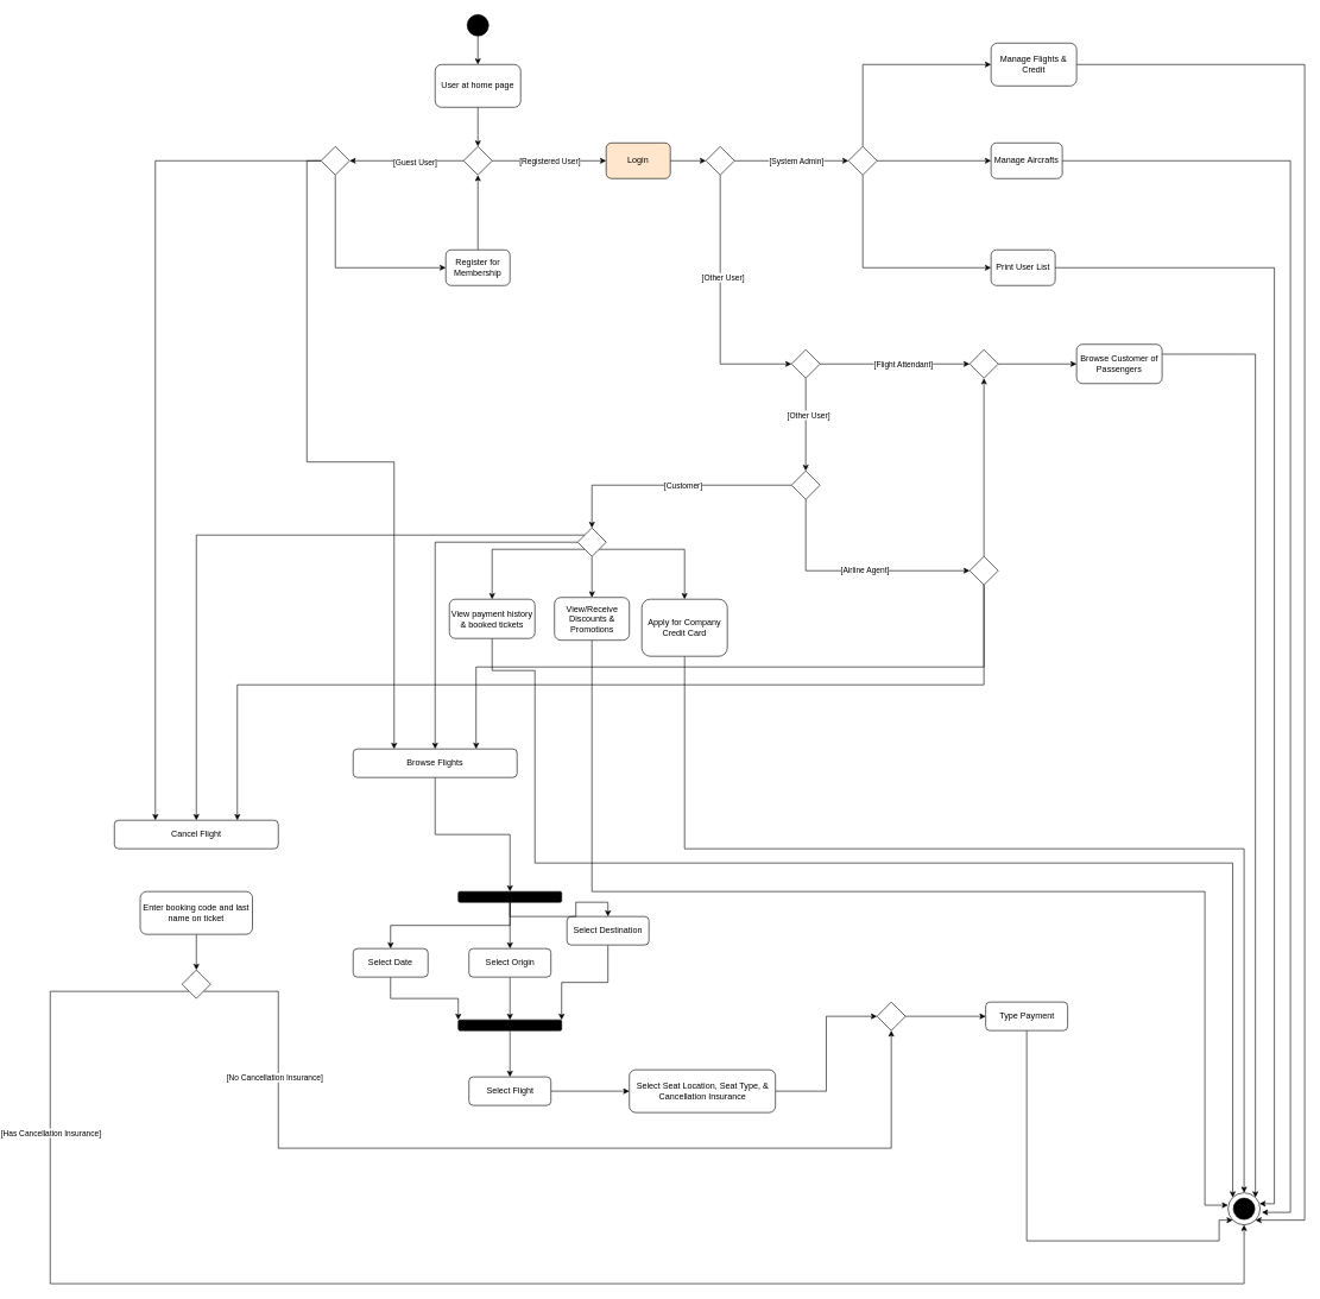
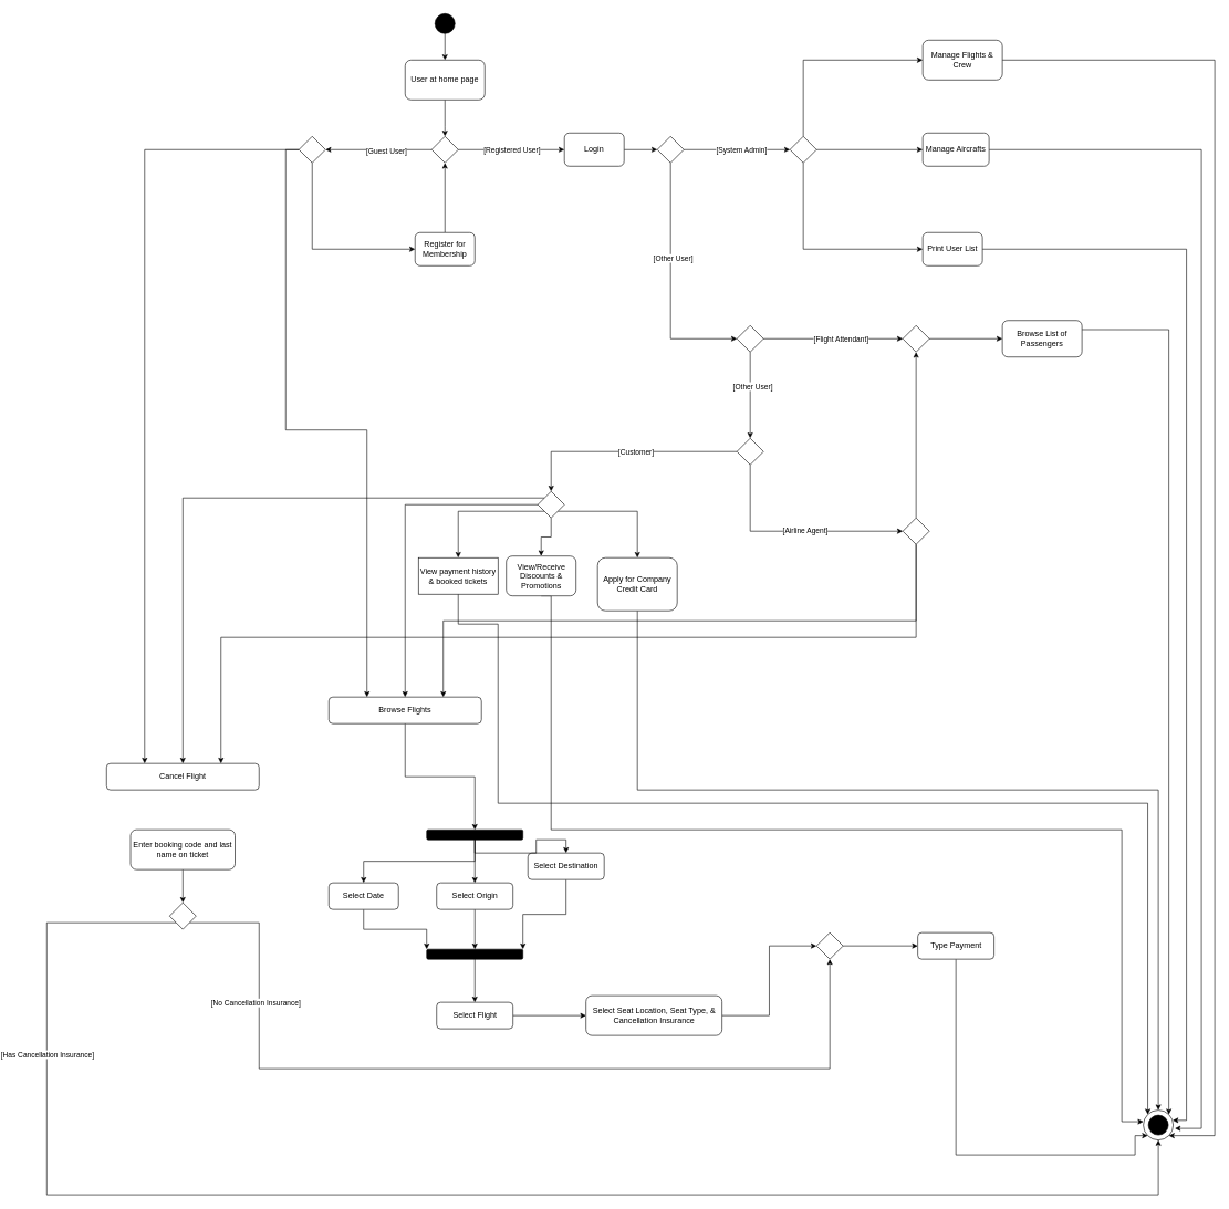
- <mxCell id="24" value="Manage Flights &amp;amp; Credit" style="rounded=1;whiteSpace=wrap;html=1;" vertex="1" parent="1"><mxGeometry x="1340" y="60" width="120" height="60" as="geometry" /></mxCell>
+ <mxCell id="24" value="Manage Flights &amp;amp; Crew" style="rounded=1;whiteSpace=wrap;html=1;" vertex="1" parent="1"><mxGeometry x="1340" y="60" width="120" height="60" as="geometry" /></mxCell>
- <mxCell id="12" value="Login" style="rounded=1;whiteSpace=wrap;html=1;fillColor=#ffe6cc;" vertex="1" parent="1"><mxGeometry x="800" y="200" width="90" height="50" as="geometry" /></mxCell>
+ <mxCell id="12" value="Login" style="rounded=1;whiteSpace=wrap;html=1;" vertex="1" parent="1"><mxGeometry x="800" y="200" width="90" height="50" as="geometry" /></mxCell>
- <mxCell id="26" value="Browse Customer of Passengers" style="rounded=1;whiteSpace=wrap;html=1;" vertex="1" parent="1"><mxGeometry x="1460" y="482.5" width="120" height="55" as="geometry" /></mxCell>
+ <mxCell id="26" value="Browse List of Passengers" style="rounded=1;whiteSpace=wrap;html=1;" vertex="1" parent="1"><mxGeometry x="1460" y="482.5" width="120" height="55" as="geometry" /></mxCell>
- <mxCell id="56" value="View payment history &amp;amp; booked tickets" style="rounded=1;whiteSpace=wrap;html=1;" vertex="1" parent="1"><mxGeometry x="580" y="840" width="120" height="55" as="geometry" /></mxCell>
+ <mxCell id="56" value="View payment history &amp;amp; booked tickets" style="whiteSpace=wrap;html=1;rounded=0;" vertex="1" parent="1"><mxGeometry x="580" y="840" width="120" height="55" as="geometry" /></mxCell>
- <mxCell id="54" value="View/Receive Discounts &amp;amp; Promotions" style="rounded=1;whiteSpace=wrap;html=1;" vertex="1" parent="1"><mxGeometry x="727.5" y="837.5" width="105" height="60" as="geometry" /></mxCell>
+ <mxCell id="54" value="View/Receive Discounts &amp;amp; Promotions" style="rounded=1;whiteSpace=wrap;html=1;" vertex="1" parent="1"><mxGeometry x="712.5" y="837.5" width="105" height="60" as="geometry" /></mxCell>
